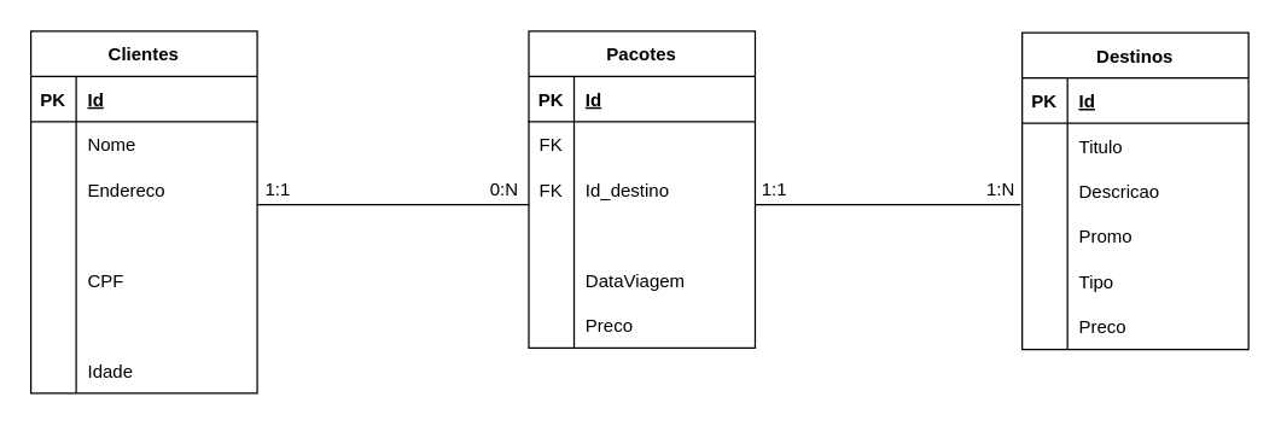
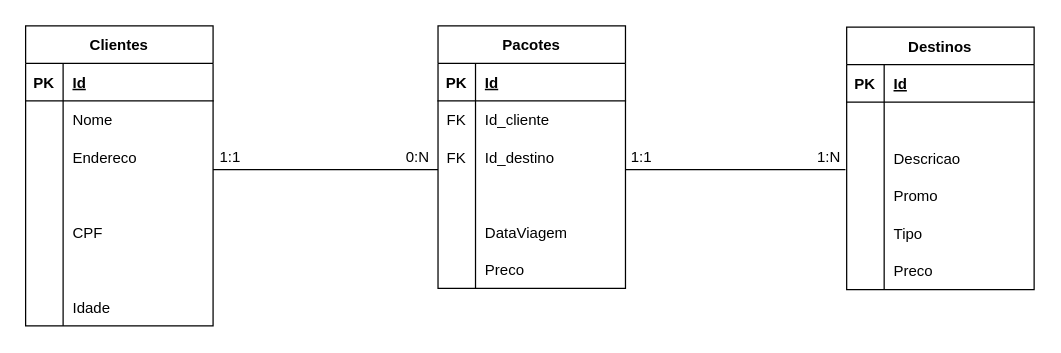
+ <mxCell id="28" value="Id_cliente" style="shape=partialRectangle;connectable=0;fillColor=none;top=0;left=0;bottom=0;right=0;align=left;spacingLeft=6;overflow=hidden;" parent="26" vertex="1"><mxGeometry x="30" width="120" height="30" as="geometry"><mxRectangle width="120" height="30" as="alternateBounds" /></mxGeometry></mxCell>
- <mxCell id="52" value="Titulo" style="shape=partialRectangle;connectable=0;fillColor=none;top=0;left=0;bottom=0;right=0;align=left;spacingLeft=6;overflow=hidden;" parent="50" vertex="1"><mxGeometry x="30" width="120" height="30" as="geometry"><mxRectangle width="120" height="30" as="alternateBounds" /></mxGeometry></mxCell>
